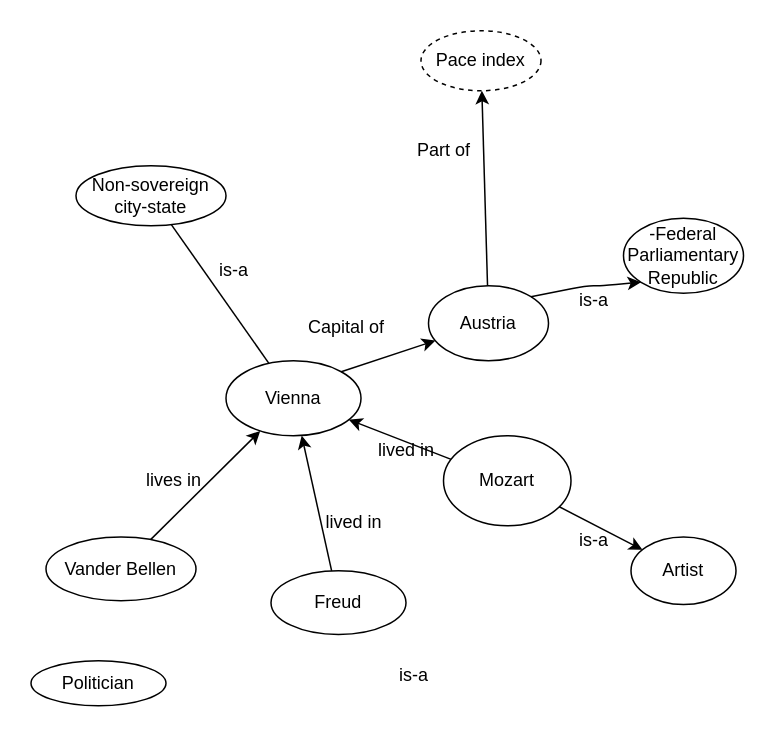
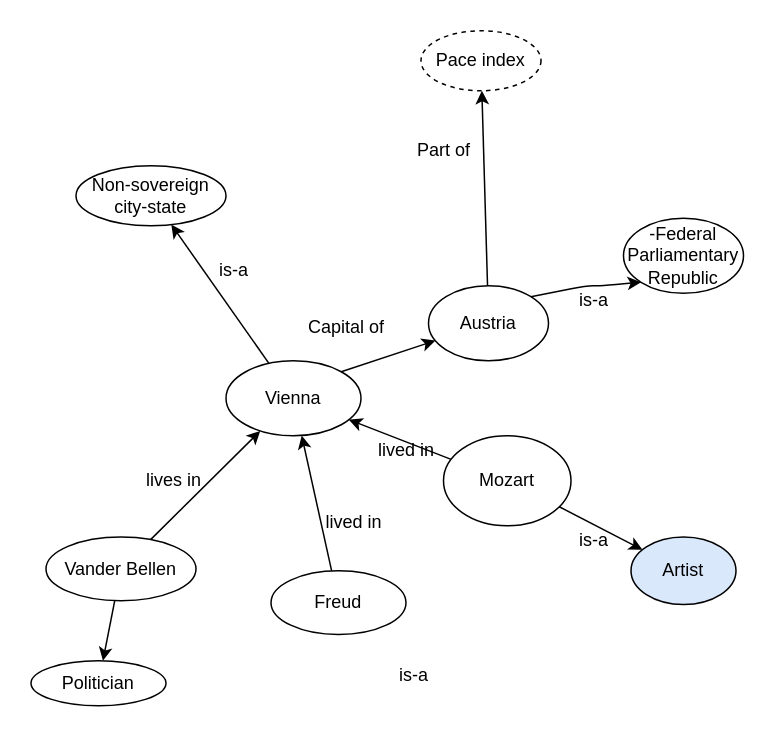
- <mxCell id="18" value="" style="endArrow=none;html=1;" edge="1" parent="1" source="2" target="17"><mxGeometry width="50" height="50" relative="1" as="geometry"><mxPoint x="310" y="490" as="sourcePoint" /><mxPoint x="360" y="440" as="targetPoint" /></mxGeometry></mxCell>
+ <mxCell id="18" value="" style="endArrow=classic;html=1;" edge="1" parent="1" source="2" target="17"><mxGeometry width="50" height="50" relative="1" as="geometry"><mxPoint x="310" y="490" as="sourcePoint" /><mxPoint x="360" y="440" as="targetPoint" /></mxGeometry></mxCell>
- <mxCell id="12" value="Artist" style="ellipse;whiteSpace=wrap;html=1;" parent="1" vertex="1"><mxGeometry x="420" y="357.5" width="70" height="45" as="geometry" /></mxCell>
+ <mxCell id="12" value="Artist" style="ellipse;whiteSpace=wrap;html=1;fillColor=#dae8fc;" parent="1" vertex="1"><mxGeometry x="420" y="357.5" width="70" height="45" as="geometry" /></mxCell>
+ <mxCell id="29" value="" style="endArrow=classic;html=1;" edge="1" parent="1" source="25" target="28"><mxGeometry width="50" height="50" relative="1" as="geometry"><mxPoint x="190" y="500" as="sourcePoint" /><mxPoint x="240" y="450" as="targetPoint" /></mxGeometry></mxCell>
